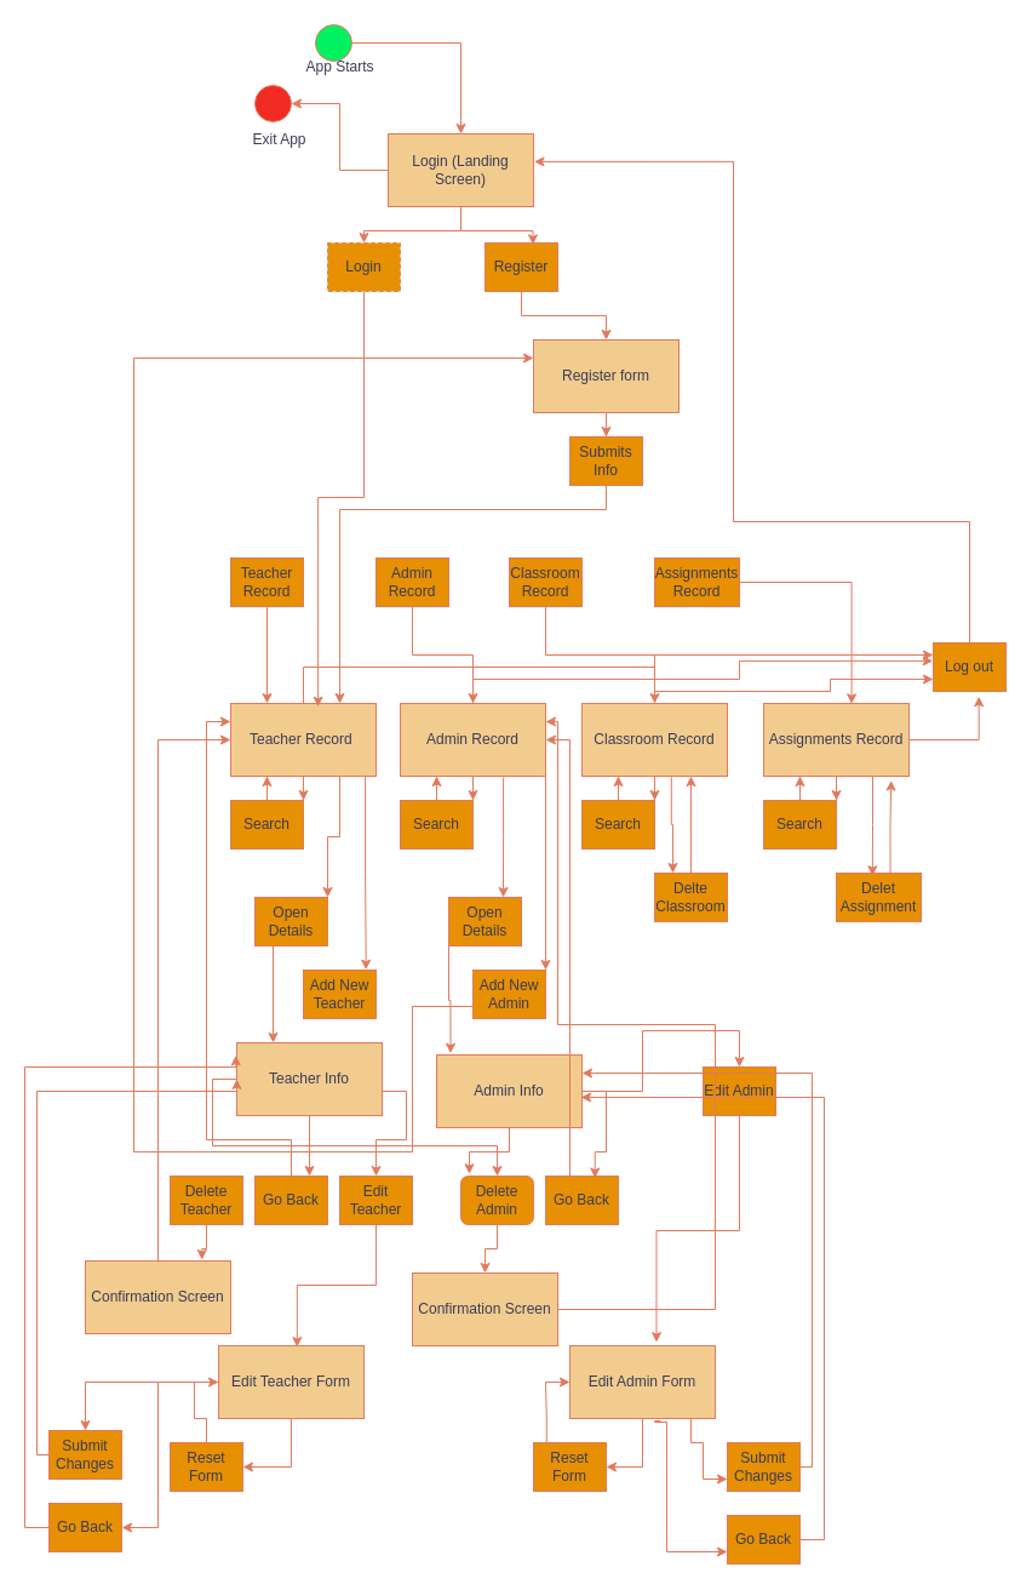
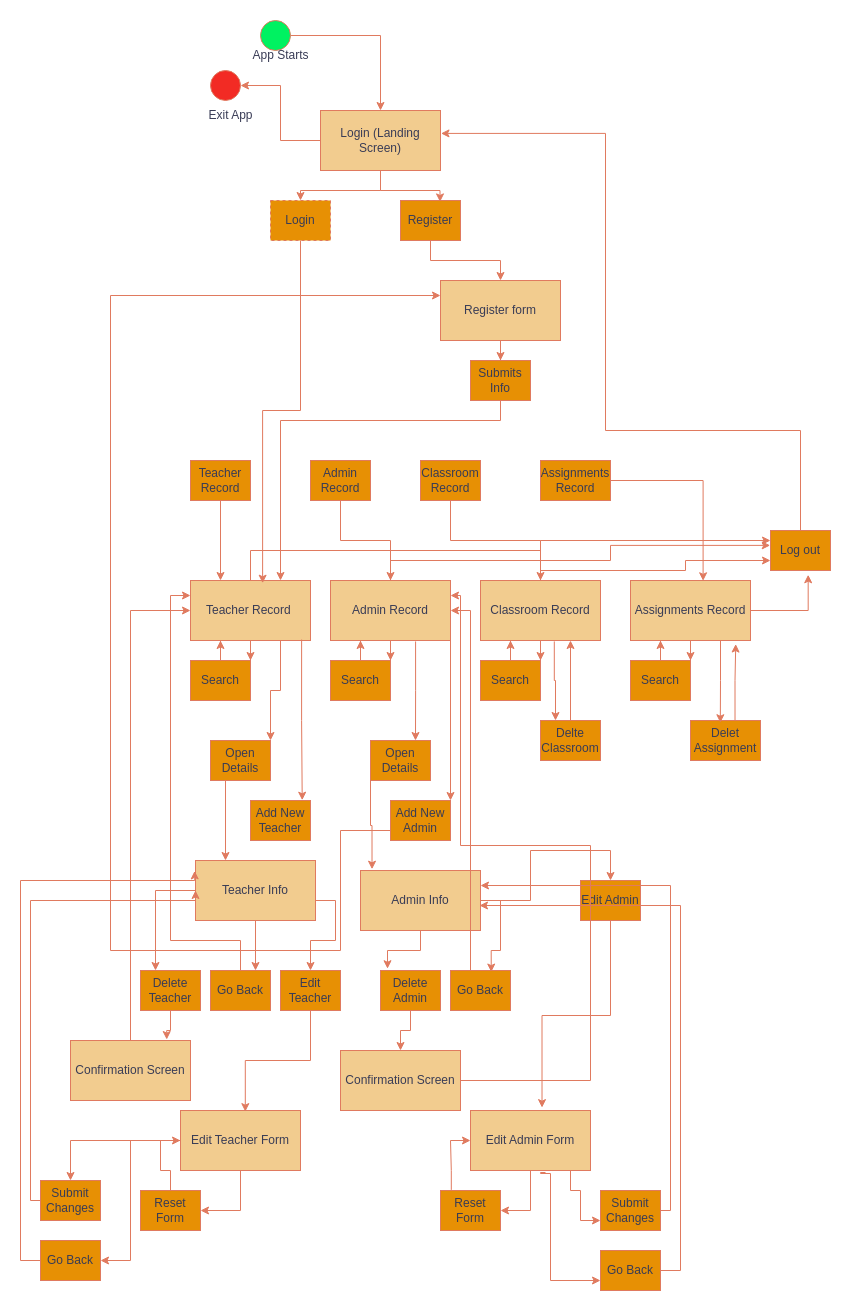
- <mxCell id="56" style="edgeStyle=orthogonalEdgeStyle;rounded=0;orthogonalLoop=1;jettySize=auto;html=1;strokeColor=#E07A5F;fontColor=#393C56;fillColor=#F2CC8F;exitX=0;exitY=0.5;exitDx=0;exitDy=0;" edge="1" parent="1" source="57" target="70"><mxGeometry relative="1" as="geometry" /></mxCell>
+ <mxCell id="56" style="edgeStyle=orthogonalEdgeStyle;rounded=0;orthogonalLoop=1;jettySize=auto;html=1;entryX=0.25;entryY=0;entryDx=0;entryDy=0;strokeColor=#E07A5F;fontColor=#393C56;fillColor=#F2CC8F;exitX=0;exitY=0.5;exitDx=0;exitDy=0;" edge="1" parent="1" source="57" target="65"><mxGeometry relative="1" as="geometry" /></mxCell>
- <mxCell id="70" value="Delete Admin" style="whiteSpace=wrap;html=1;labelBackgroundColor=none;fillColor=#e79004;strokeColor=#E07A5F;fontColor=#393C56;rounded=1;" vertex="1" parent="1"><mxGeometry x="380" y="970" width="60" height="40" as="geometry" /></mxCell>
+ <mxCell id="70" value="Delete Admin" style="rounded=0;whiteSpace=wrap;html=1;labelBackgroundColor=none;fillColor=#e79004;strokeColor=#E07A5F;fontColor=#393C56;" vertex="1" parent="1"><mxGeometry x="380" y="970" width="60" height="40" as="geometry" /></mxCell>
